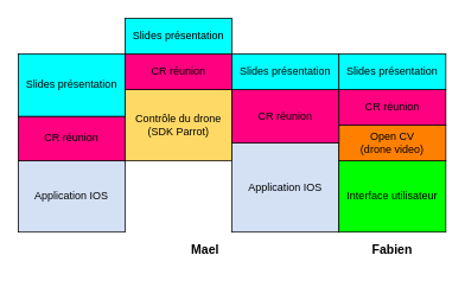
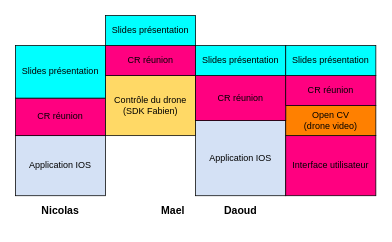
- <mxCell id="7" value="&lt;div&gt;Contrôle du drone&lt;/div&gt;&lt;div&gt;(SDK Parrot)&lt;br&gt;&lt;/div&gt;" style="rounded=0;whiteSpace=wrap;html=1;fillColor=#FFD966;" vertex="1" parent="1"><mxGeometry x="140" y="100" width="120" height="80" as="geometry" /></mxCell>
+ <mxCell id="7" value="&lt;div&gt;Contrôle du drone&lt;/div&gt;&lt;div&gt;(SDK Fabien)&lt;br&gt;&lt;/div&gt;" style="rounded=0;whiteSpace=wrap;html=1;fillColor=#FFD966;" vertex="1" parent="1"><mxGeometry x="140" y="100" width="120" height="80" as="geometry" /></mxCell>
- <mxCell id="4" value="Interface utilisateur" style="rounded=0;whiteSpace=wrap;html=1;fillColor=#00FF00;" vertex="1" parent="1"><mxGeometry x="380" y="180" width="120" height="80" as="geometry" /></mxCell>
+ <mxCell id="4" value="Interface utilisateur" style="rounded=0;whiteSpace=wrap;html=1;fillColor=#ff0080;" vertex="1" parent="1"><mxGeometry x="380" y="180" width="120" height="80" as="geometry" /></mxCell>
+ <mxCell id="16" value="&lt;div&gt;&lt;font style=&quot;font-size: 14px&quot;&gt;&lt;b&gt;Nicolas &lt;br&gt;&lt;/b&gt;&lt;/font&gt;&lt;/div&gt;" style="text;html=1;strokeColor=none;fillColor=none;align=center;verticalAlign=middle;whiteSpace=wrap;rounded=0;" vertex="1" parent="1"><mxGeometry x="30" y="260" width="100" height="40" as="geometry" /></mxCell>
+ <mxCell id="18" value="&lt;b&gt;&lt;font style=&quot;font-size: 14px&quot;&gt;Daoud&lt;/font&gt;&lt;/b&gt;" style="text;html=1;strokeColor=none;fillColor=none;align=center;verticalAlign=middle;whiteSpace=wrap;rounded=0;" vertex="1" parent="1"><mxGeometry x="300" y="270" width="40" height="20" as="geometry" /></mxCell>
- <mxCell id="19" value="&lt;b&gt;&lt;font style=&quot;font-size: 14px&quot;&gt;Fabien&lt;/font&gt;&lt;/b&gt;" style="text;html=1;strokeColor=none;fillColor=none;align=center;verticalAlign=middle;whiteSpace=wrap;rounded=0;" vertex="1" parent="1"><mxGeometry x="420" y="270" width="40" height="20" as="geometry" /></mxCell>
